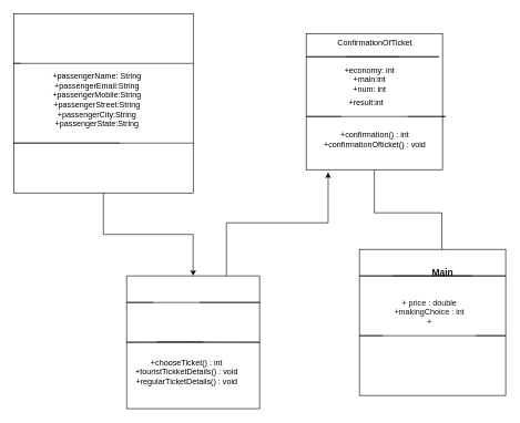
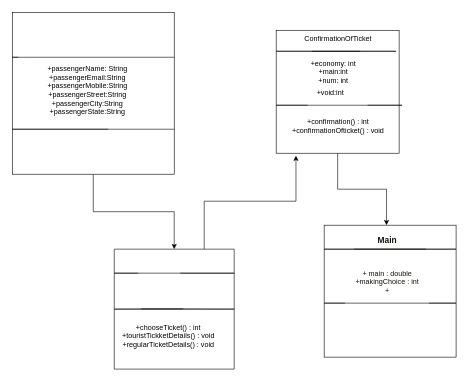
- <mxCell id="14" value="+result:int" style="text;html=1;resizable=0;autosize=1;align=center;verticalAlign=middle;points=[];fillColor=none;strokeColor=none;rounded=0;fontFamily=Helvetica;" vertex="1" parent="1"><mxGeometry x="515" y="145" width="70" height="20" as="geometry" /></mxCell>
+ <mxCell id="14" value="+void:int" style="text;html=1;resizable=0;autosize=1;align=center;verticalAlign=middle;points=[];fillColor=none;strokeColor=none;rounded=0;fontFamily=Helvetica;" vertex="1" parent="1"><mxGeometry x="515" y="145" width="70" height="20" as="geometry" /></mxCell>
- <mxCell id="21" value="&lt;h3&gt;Main&lt;/h3&gt;" style="text;html=1;resizable=0;autosize=1;align=center;verticalAlign=middle;points=[];fillColor=none;strokeColor=none;rounded=0;fontFamily=Helvetica;fontColor=#17120A;" vertex="1" parent="1"><mxGeometry x="640" y="385" width="50" height="50" as="geometry" /></mxCell>
+ <mxCell id="21" value="&lt;h3&gt;Main&lt;/h3&gt;" style="text;html=1;resizable=0;autosize=1;align=center;verticalAlign=middle;points=[];fillColor=none;strokeColor=none;rounded=0;fontFamily=Helvetica;fontColor=#17120A;" vertex="1" parent="1"><mxGeometry x="620" y="375" width="50" height="50" as="geometry" /></mxCell>
- <mxCell id="22" value="+ price : double&lt;br&gt;+makingChoice : int&lt;br&gt;+" style="text;html=1;resizable=0;autosize=1;align=center;verticalAlign=middle;points=[];fillColor=none;strokeColor=none;rounded=0;fontFamily=Helvetica;fontColor=#17120A;" vertex="1" parent="1"><mxGeometry x="585" y="445" width="120" height="50" as="geometry" /></mxCell>
+ <mxCell id="22" value="+ main : double&lt;br&gt;+makingChoice : int&lt;br&gt;+" style="text;html=1;resizable=0;autosize=1;align=center;verticalAlign=middle;points=[];fillColor=none;strokeColor=none;rounded=0;fontFamily=Helvetica;fontColor=#17120A;" vertex="1" parent="1"><mxGeometry x="585" y="445" width="120" height="50" as="geometry" /></mxCell>
